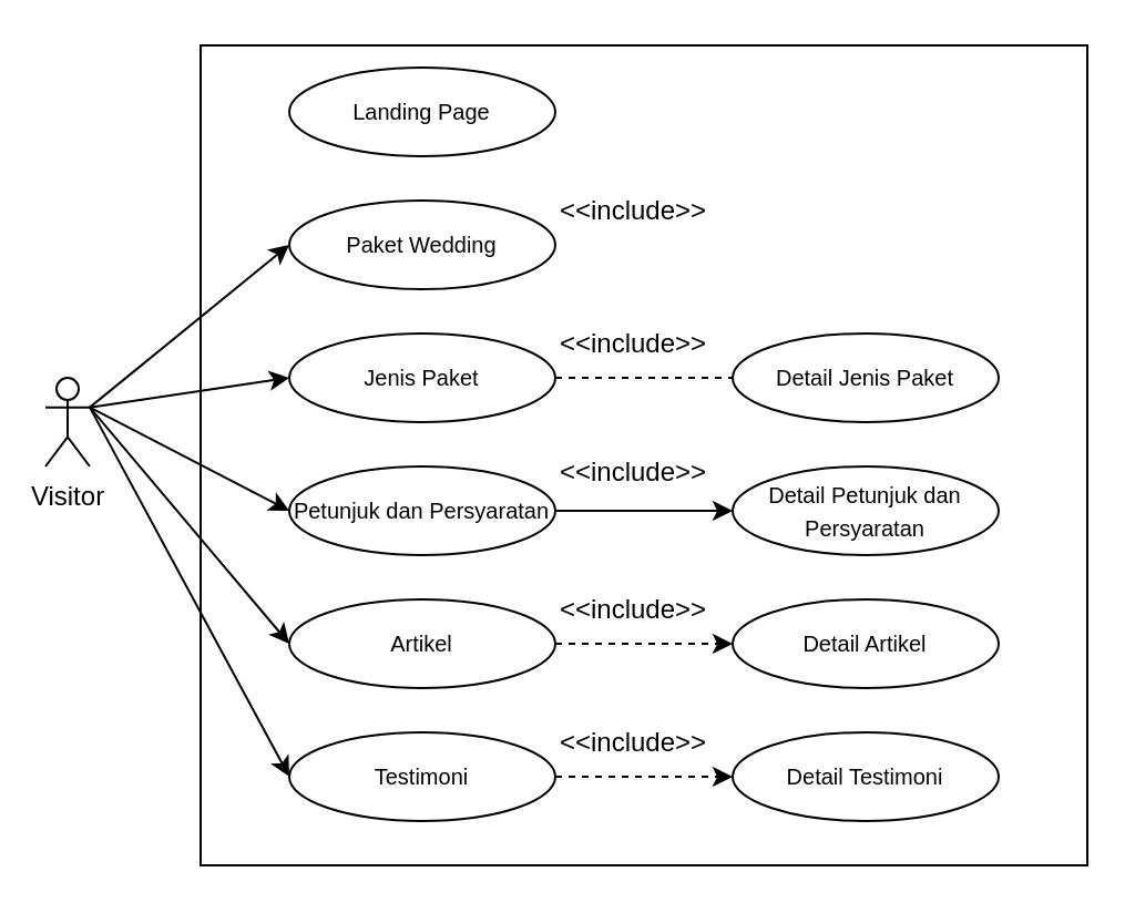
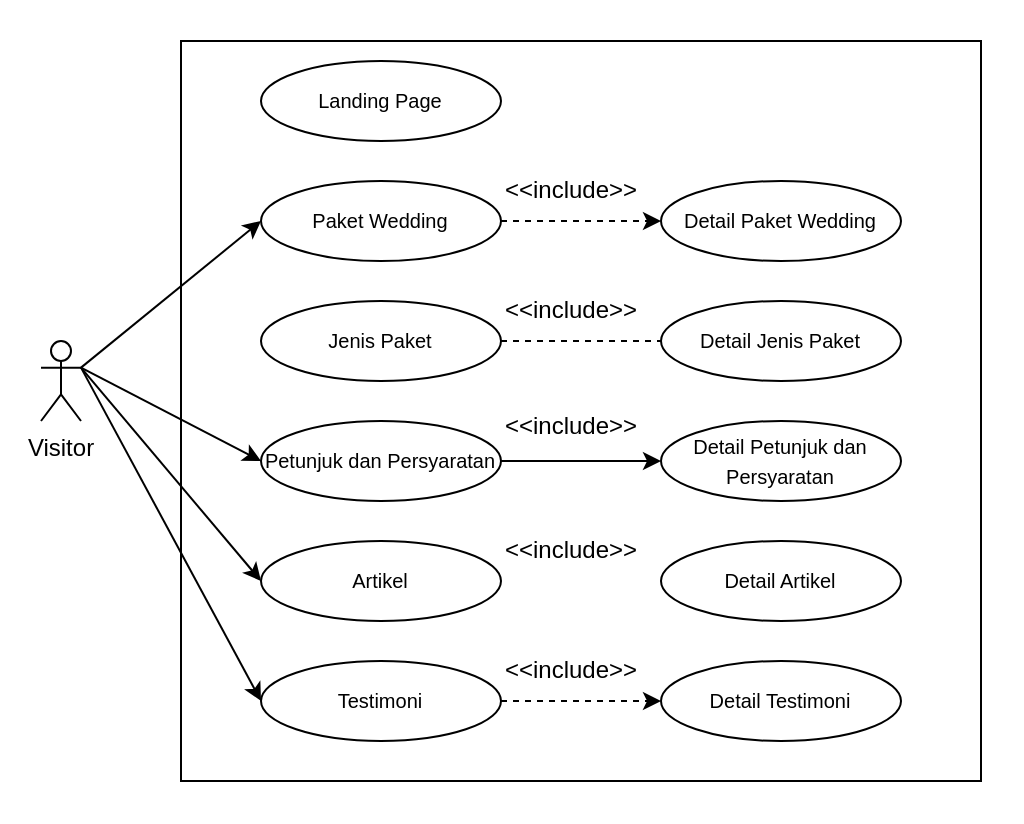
+ <mxCell id="4" value="" style="edgeStyle=orthogonalEdgeStyle;rounded=0;orthogonalLoop=1;jettySize=auto;html=1;dashed=1;" parent="1" source="5" target="20" edge="1"><mxGeometry relative="1" as="geometry" /></mxCell>
+ <mxCell id="20" value="&lt;font style=&quot;font-size: 10px;&quot;&gt;Detail Paket Wedding&lt;/font&gt;" style="ellipse;whiteSpace=wrap;html=1;" parent="1" vertex="1"><mxGeometry x="330" y="90" width="120" height="40" as="geometry" /></mxCell>
- <mxCell id="12" value="" style="endArrow=classic;html=1;rounded=0;entryX=0;entryY=0.5;entryDx=0;entryDy=0;exitX=1;exitY=0.333;exitDx=0;exitDy=0;exitPerimeter=0;" parent="1" source="10" target="7" edge="1"><mxGeometry width="50" height="50" relative="1" as="geometry"><mxPoint x="40" y="180" as="sourcePoint" /><mxPoint x="170" y="80" as="targetPoint" /></mxGeometry></mxCell>
- <mxCell id="14" value="" style="edgeStyle=orthogonalEdgeStyle;rounded=0;orthogonalLoop=1;jettySize=auto;html=1;dashed=1;" parent="1" source="15" target="24" edge="1"><mxGeometry relative="1" as="geometry" /></mxCell>
